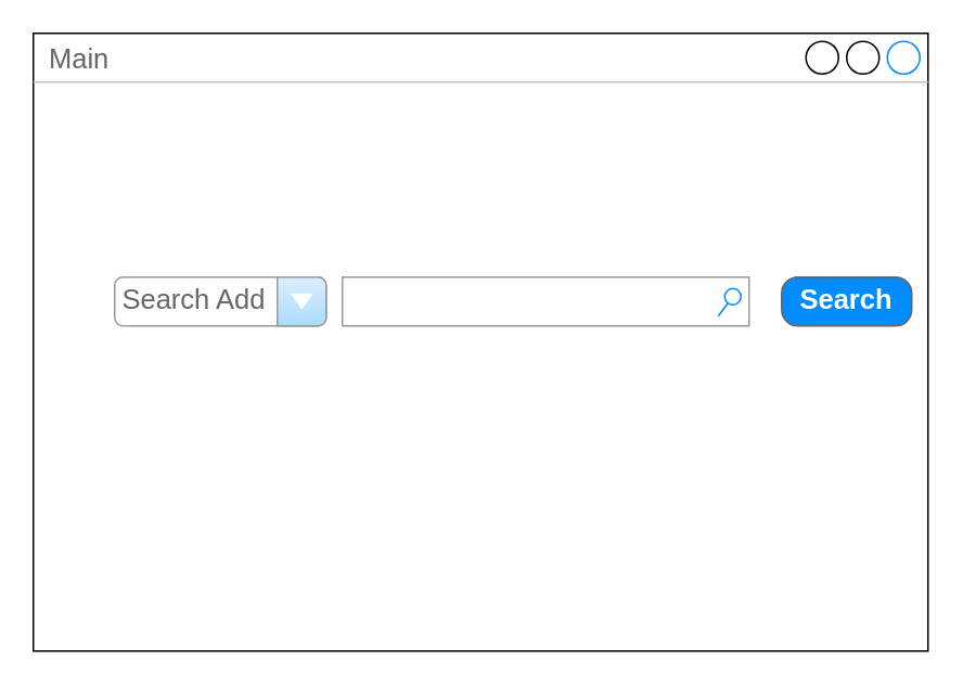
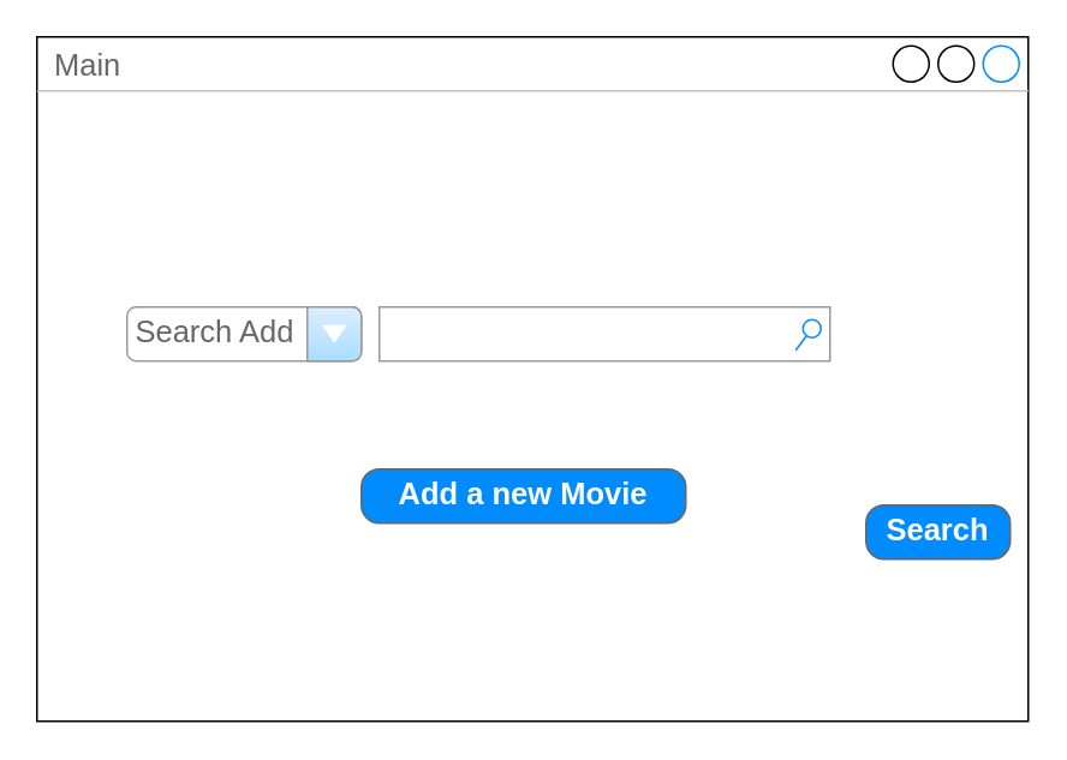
- <mxCell id="5" value="Search" style="strokeWidth=1;shadow=0;dashed=0;align=center;html=1;shape=mxgraph.mockup.buttons.button;strokeColor=#666666;fontColor=#ffffff;mainText=;buttonStyle=round;fontSize=17;fontStyle=1;fillColor=#008cff;whiteSpace=wrap;" vertex="1" parent="1"><mxGeometry x="480" y="170" width="80" height="30" as="geometry" /></mxCell>
+ <mxCell id="5" value="Search" style="strokeWidth=1;shadow=0;dashed=0;align=center;html=1;shape=mxgraph.mockup.buttons.button;strokeColor=#666666;fontColor=#ffffff;mainText=;buttonStyle=round;fontSize=17;fontStyle=1;fillColor=#008cff;whiteSpace=wrap;" vertex="1" parent="1"><mxGeometry x="480" y="280" width="80" height="30" as="geometry" /></mxCell>
+ <mxCell id="6" value="Add a new Movie" style="strokeWidth=1;shadow=0;dashed=0;align=center;html=1;shape=mxgraph.mockup.buttons.button;strokeColor=#666666;fontColor=#ffffff;mainText=;buttonStyle=round;fontSize=17;fontStyle=1;fillColor=#008cff;whiteSpace=wrap;" vertex="1" parent="1"><mxGeometry x="200" y="260" width="180" height="30" as="geometry" /></mxCell>
